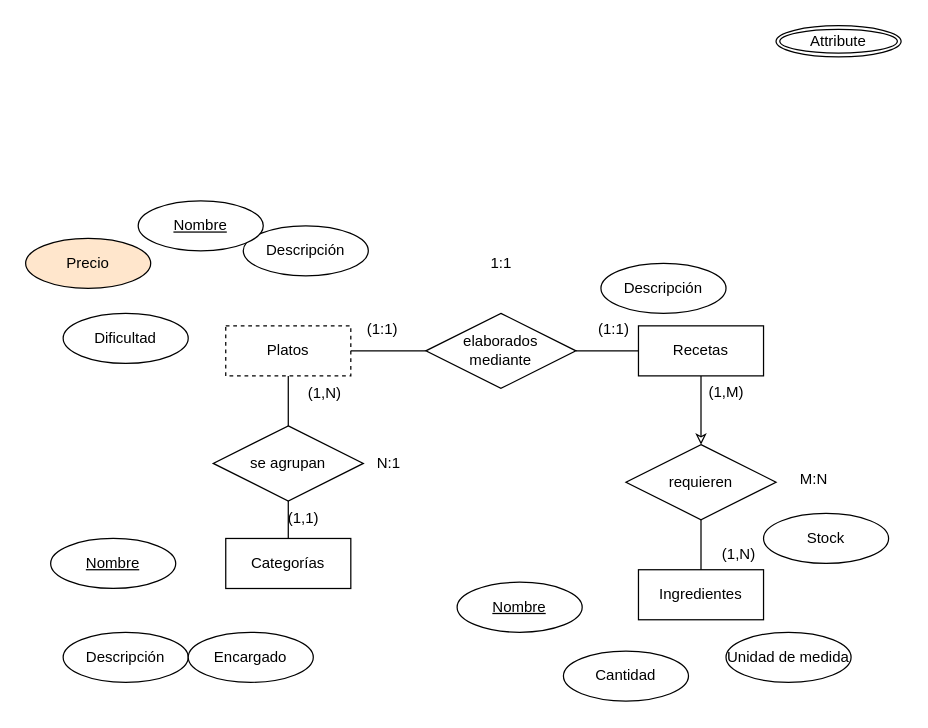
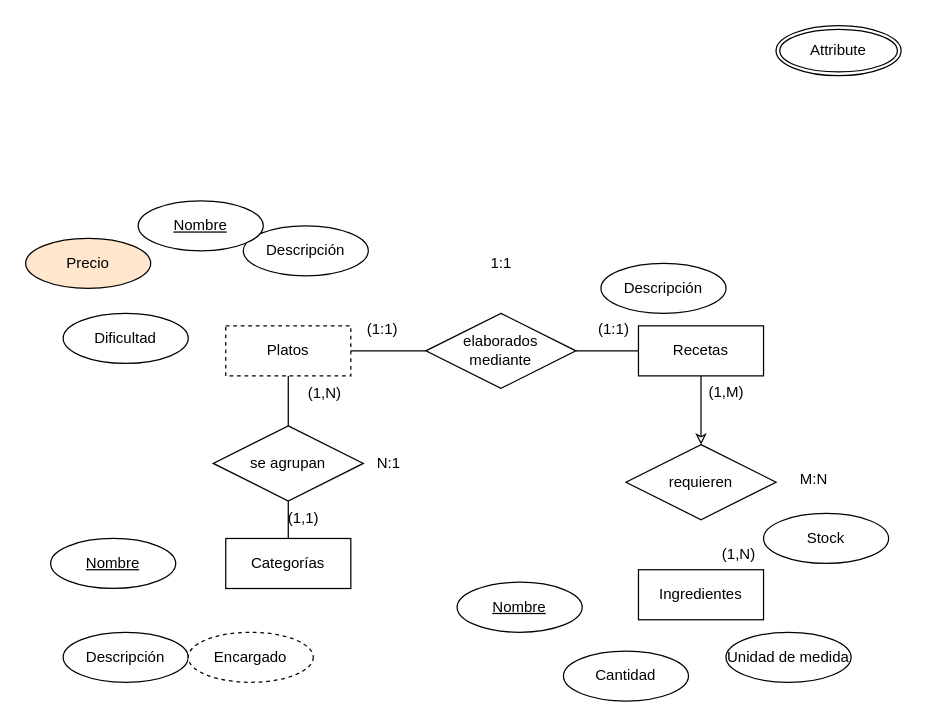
- <mxCell id="17" value="Attribute" style="ellipse;shape=doubleEllipse;margin=3;whiteSpace=wrap;html=1;align=center;" vertex="1" parent="1"><mxGeometry x="620" y="20" width="100" height="25" as="geometry" /></mxCell>
+ <mxCell id="17" value="Attribute" style="ellipse;shape=doubleEllipse;margin=3;whiteSpace=wrap;html=1;align=center;" vertex="1" parent="1"><mxGeometry x="620" y="20" width="100" height="40" as="geometry" /></mxCell>
- <mxCell id="19" style="edgeStyle=orthogonalEdgeStyle;rounded=0;orthogonalLoop=1;jettySize=auto;html=1;exitX=0.5;exitY=1;exitDx=0;exitDy=0;strokeColor=default;align=center;verticalAlign=middle;fontFamily=Helvetica;fontSize=11;fontColor=default;labelBackgroundColor=default;endArrow=none;endFill=0;" edge="1" parent="1" source="20" target="18"><mxGeometry relative="1" as="geometry"><mxPoint x="500" y="440" as="targetPoint" /></mxGeometry></mxCell>
- <mxCell id="27" value="Encargado" style="ellipse;whiteSpace=wrap;html=1;align=center;" vertex="1" parent="1"><mxGeometry x="150" y="505" width="100" height="40" as="geometry" /></mxCell>
+ <mxCell id="27" value="Encargado" style="ellipse;whiteSpace=wrap;html=1;align=center;dashed=1;" vertex="1" parent="1"><mxGeometry x="150" y="505" width="100" height="40" as="geometry" /></mxCell>
